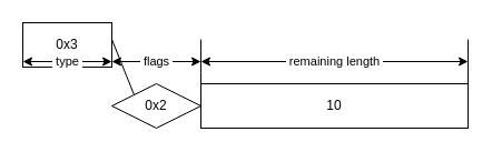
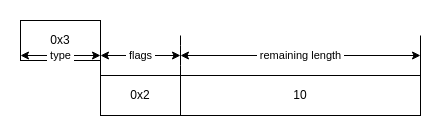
- <mxCell id="3" value="0x2" style="rhombus;whiteSpace=wrap;html=1;" parent="1" vertex="1"><mxGeometry x="100" y="75" width="80" height="40" as="geometry" /></mxCell>
+ <mxCell id="3" value="0x2" style="rounded=0;whiteSpace=wrap;html=1;" parent="1" vertex="1"><mxGeometry x="100" y="75" width="80" height="40" as="geometry" /></mxCell>
